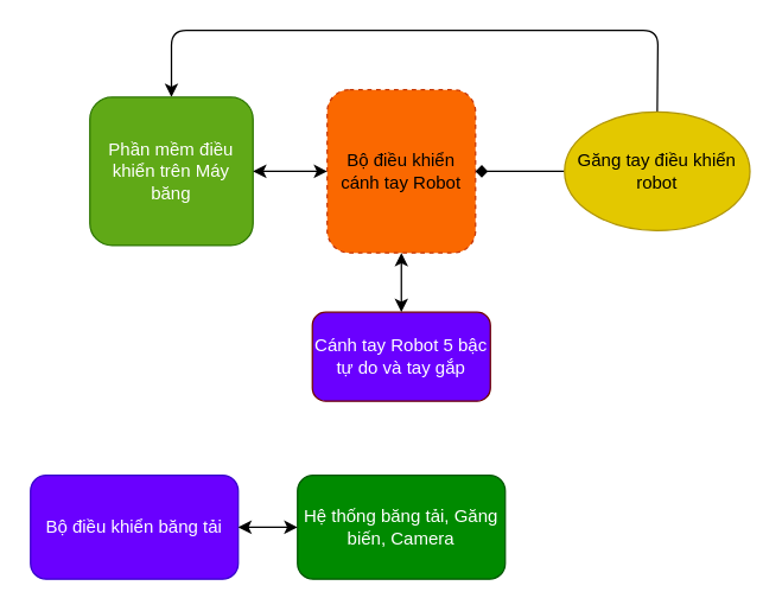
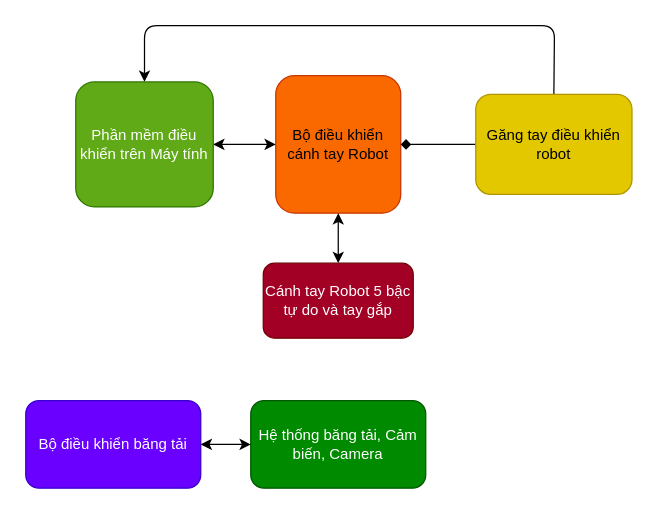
- <mxCell id="10" value="Phần mềm điều khiển trên Máy băng" style="rounded=1;whiteSpace=wrap;html=1;fillColor=#60a917;fontColor=#ffffff;strokeColor=#2D7600;" parent="1" vertex="1"><mxGeometry x="60" y="65" width="110" height="100" as="geometry" /></mxCell>
+ <mxCell id="10" value="Phần mềm điều khiển trên Máy tính" style="rounded=1;whiteSpace=wrap;html=1;fillColor=#60a917;fontColor=#ffffff;strokeColor=#2D7600;" parent="1" vertex="1"><mxGeometry x="60" y="65" width="110" height="100" as="geometry" /></mxCell>
- <mxCell id="6" value="Bộ điều khiển cánh tay Robot" style="rounded=1;whiteSpace=wrap;html=1;fillColor=#fa6800;fontColor=#000000;strokeColor=#C73500;dashed=1;" parent="1" vertex="1"><mxGeometry x="220" y="60" width="100" height="110" as="geometry" /></mxCell>
+ <mxCell id="6" value="Bộ điều khiển cánh tay Robot" style="rounded=1;whiteSpace=wrap;html=1;fillColor=#fa6800;fontColor=#000000;strokeColor=#C73500;" parent="1" vertex="1"><mxGeometry x="220" y="60" width="100" height="110" as="geometry" /></mxCell>
- <mxCell id="9" value="Găng tay điều khiển robot" style="ellipse;whiteSpace=wrap;html=1;fillColor=#e3c800;fontColor=#000000;strokeColor=#B09500;" parent="1" vertex="1"><mxGeometry x="380" y="75" width="125" height="80" as="geometry" /></mxCell>
+ <mxCell id="9" value="Găng tay điều khiển robot" style="rounded=1;whiteSpace=wrap;html=1;fillColor=#e3c800;fontColor=#000000;strokeColor=#B09500;" parent="1" vertex="1"><mxGeometry x="380" y="75" width="125" height="80" as="geometry" /></mxCell>
- <mxCell id="2" value="Cánh tay Robot 5 bậc tự do và tay gắp" style="rounded=1;whiteSpace=wrap;html=1;fillColor=#6a00ff;fontColor=#ffffff;strokeColor=#6F0000;" parent="1" vertex="1"><mxGeometry x="210" y="210" width="120" height="60" as="geometry" /></mxCell>
+ <mxCell id="2" value="Cánh tay Robot 5 bậc tự do và tay gắp" style="rounded=1;whiteSpace=wrap;html=1;fillColor=#a20025;fontColor=#ffffff;strokeColor=#6F0000;" parent="1" vertex="1"><mxGeometry x="210" y="210" width="120" height="60" as="geometry" /></mxCell>
- <mxCell id="3" value="Hệ thống băng tải, Găng biến, Camera" style="rounded=1;whiteSpace=wrap;html=1;fillColor=#008a00;fontColor=#ffffff;strokeColor=#005700;" parent="1" vertex="1"><mxGeometry x="200" y="320" width="140" height="70" as="geometry" /></mxCell>
+ <mxCell id="3" value="Hệ thống băng tải, Cảm biến, Camera" style="rounded=1;whiteSpace=wrap;html=1;fillColor=#008a00;fontColor=#ffffff;strokeColor=#005700;" parent="1" vertex="1"><mxGeometry x="200" y="320" width="140" height="70" as="geometry" /></mxCell>
